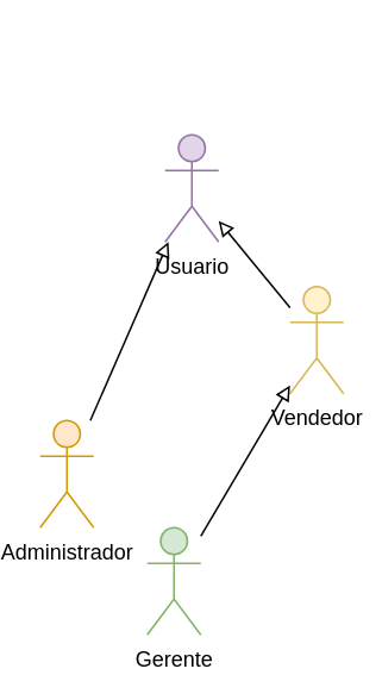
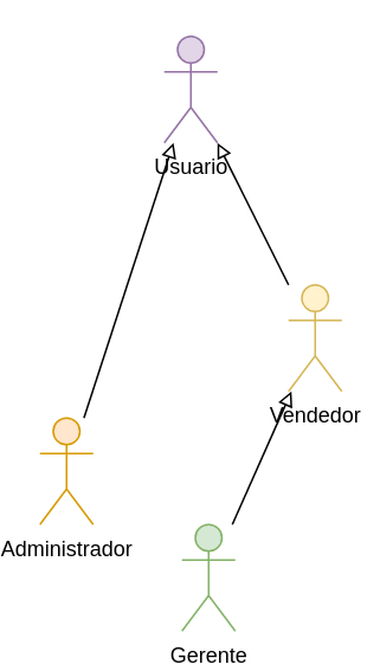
- <mxCell id="8" value="Usuario" style="shape=umlActor;verticalLabelPosition=bottom;verticalAlign=top;html=1;fillColor=#e1d5e7;strokeColor=#9673a6;" parent="1" vertex="1"><mxGeometry x="90" y="75" width="30" height="60" as="geometry" /></mxCell>
+ <mxCell id="8" value="Usuario" style="shape=umlActor;verticalLabelPosition=bottom;verticalAlign=top;html=1;fillColor=#e1d5e7;strokeColor=#9673a6;" parent="1" vertex="1"><mxGeometry x="90" y="20" width="30" height="60" as="geometry" /></mxCell>
- <mxCell id="7" value="Gerente" style="shape=umlActor;verticalLabelPosition=bottom;verticalAlign=top;html=1;fillColor=#d5e8d4;strokeColor=#82b366;" parent="1" vertex="1"><mxGeometry x="80" y="295" width="30" height="60" as="geometry" /></mxCell>
+ <mxCell id="7" value="Gerente" style="shape=umlActor;verticalLabelPosition=bottom;verticalAlign=top;html=1;fillColor=#d5e8d4;strokeColor=#82b366;" parent="1" vertex="1"><mxGeometry x="100" y="295" width="30" height="60" as="geometry" /></mxCell>
